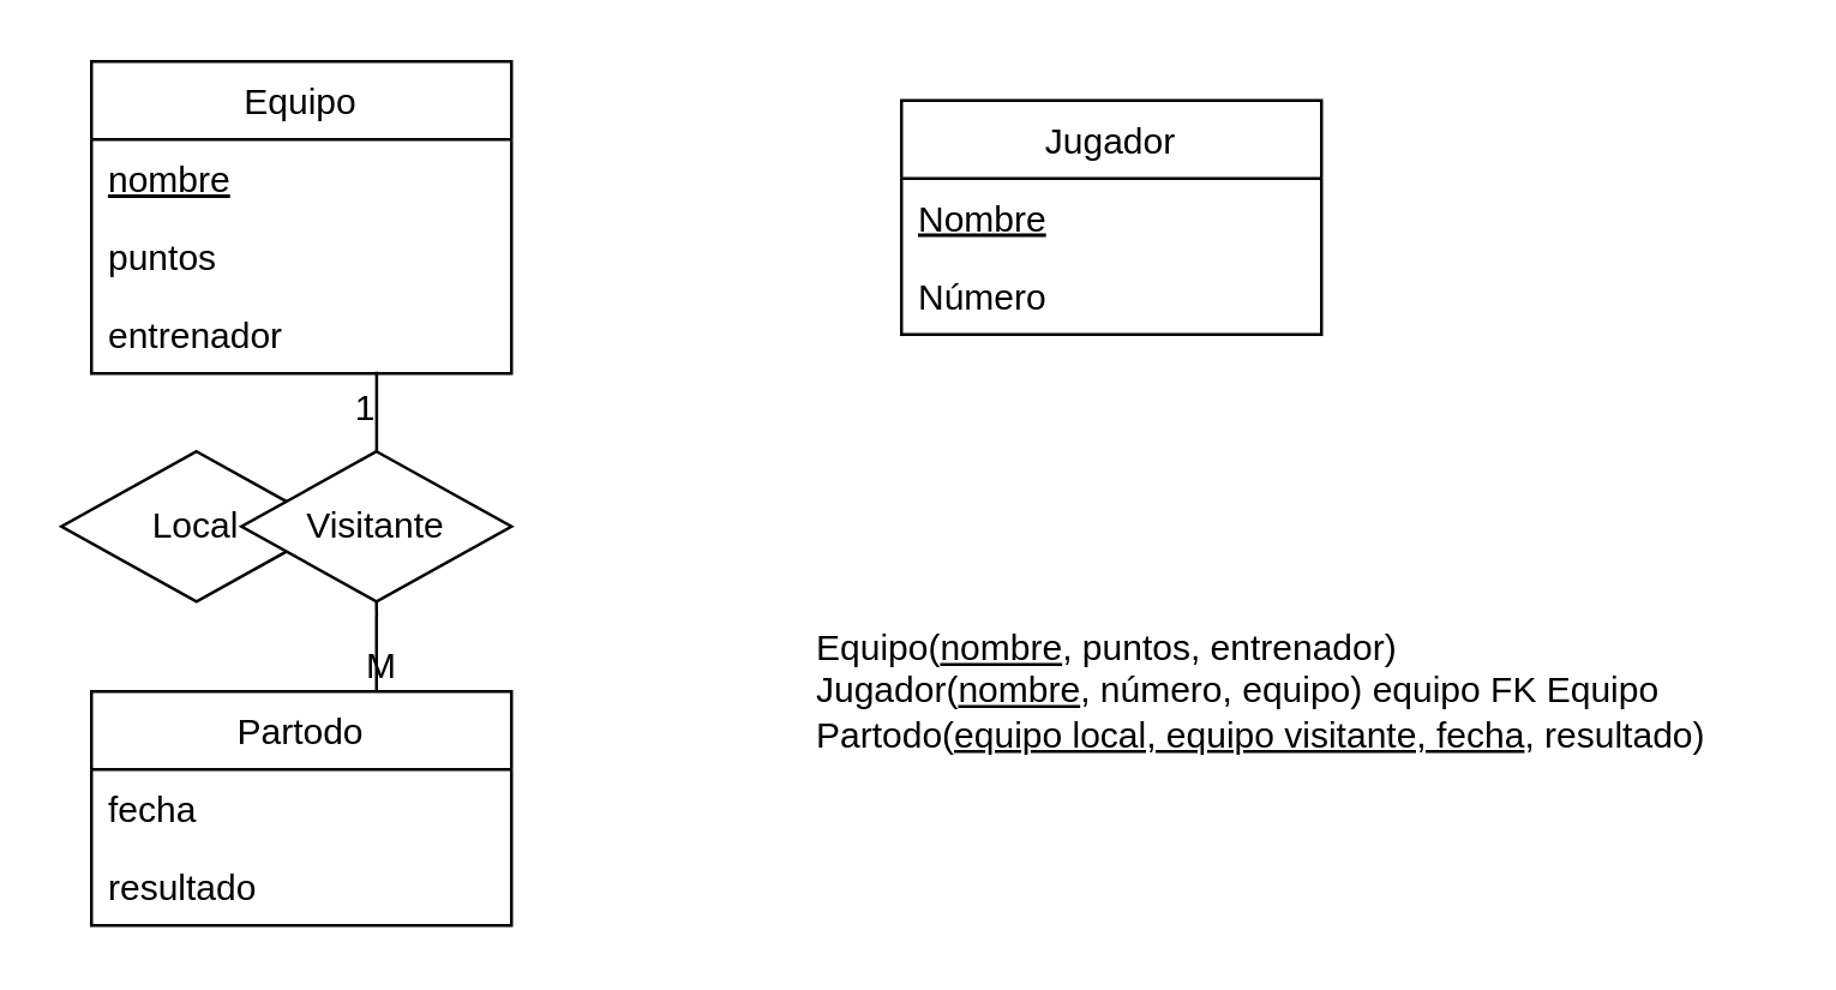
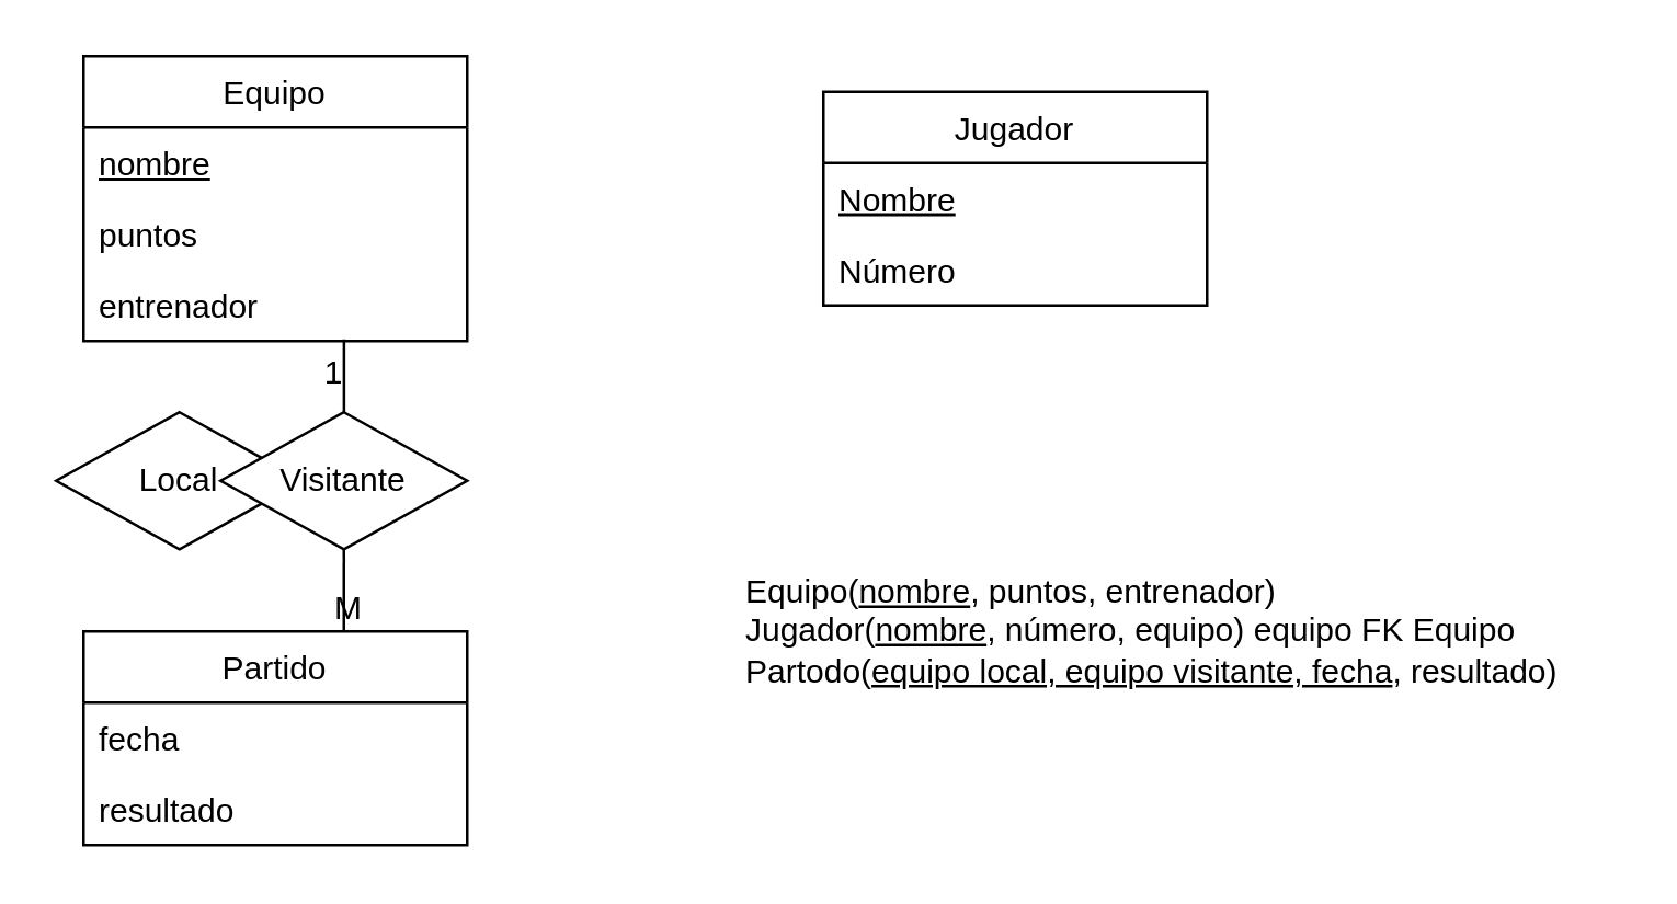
- <mxCell id="9" value="Partodo" style="swimlane;fontStyle=0;childLayout=stackLayout;horizontal=1;startSize=26;fillColor=none;horizontalStack=0;resizeParent=1;resizeParentMax=0;resizeLast=0;collapsible=1;marginBottom=0;" vertex="1" parent="1"><mxGeometry x="30" y="230" width="140" height="78" as="geometry" /></mxCell>
+ <mxCell id="9" value="Partido" style="swimlane;fontStyle=0;childLayout=stackLayout;horizontal=1;startSize=26;fillColor=none;horizontalStack=0;resizeParent=1;resizeParentMax=0;resizeLast=0;collapsible=1;marginBottom=0;" vertex="1" parent="1"><mxGeometry x="30" y="230" width="140" height="78" as="geometry" /></mxCell>
